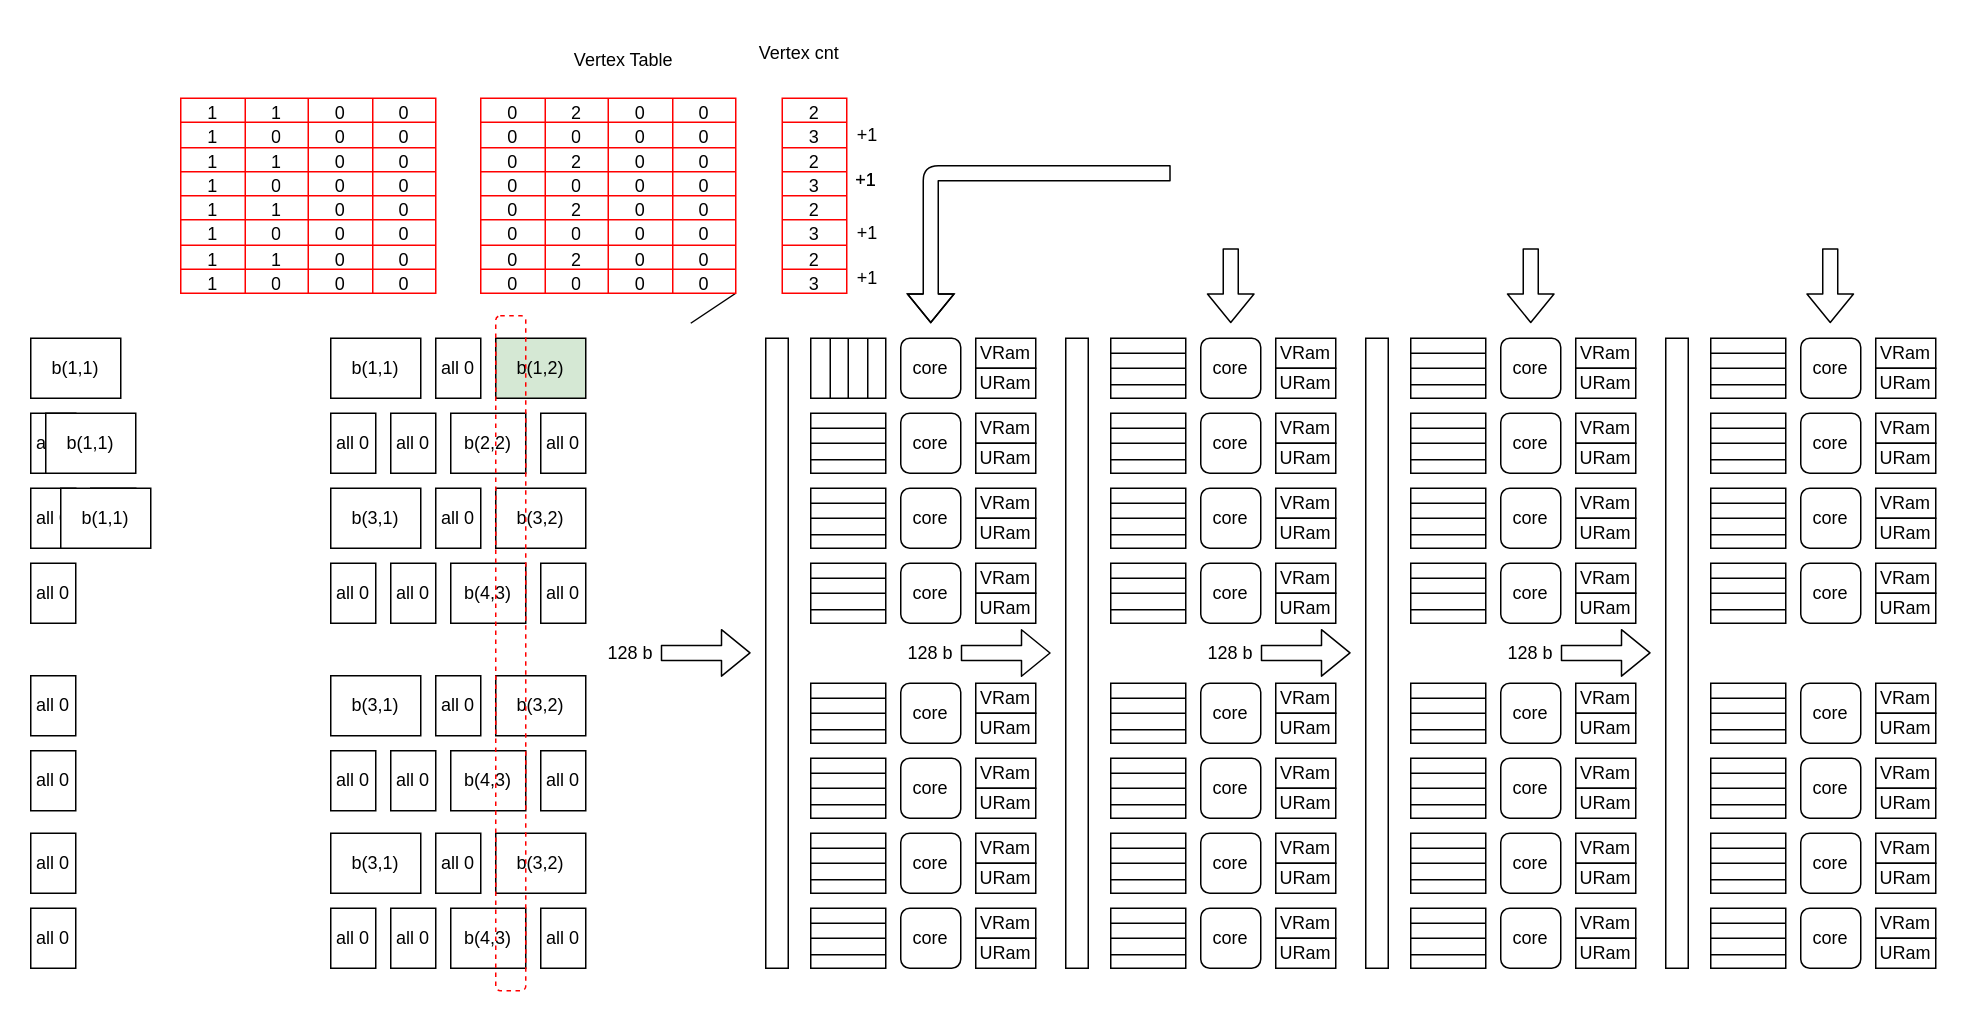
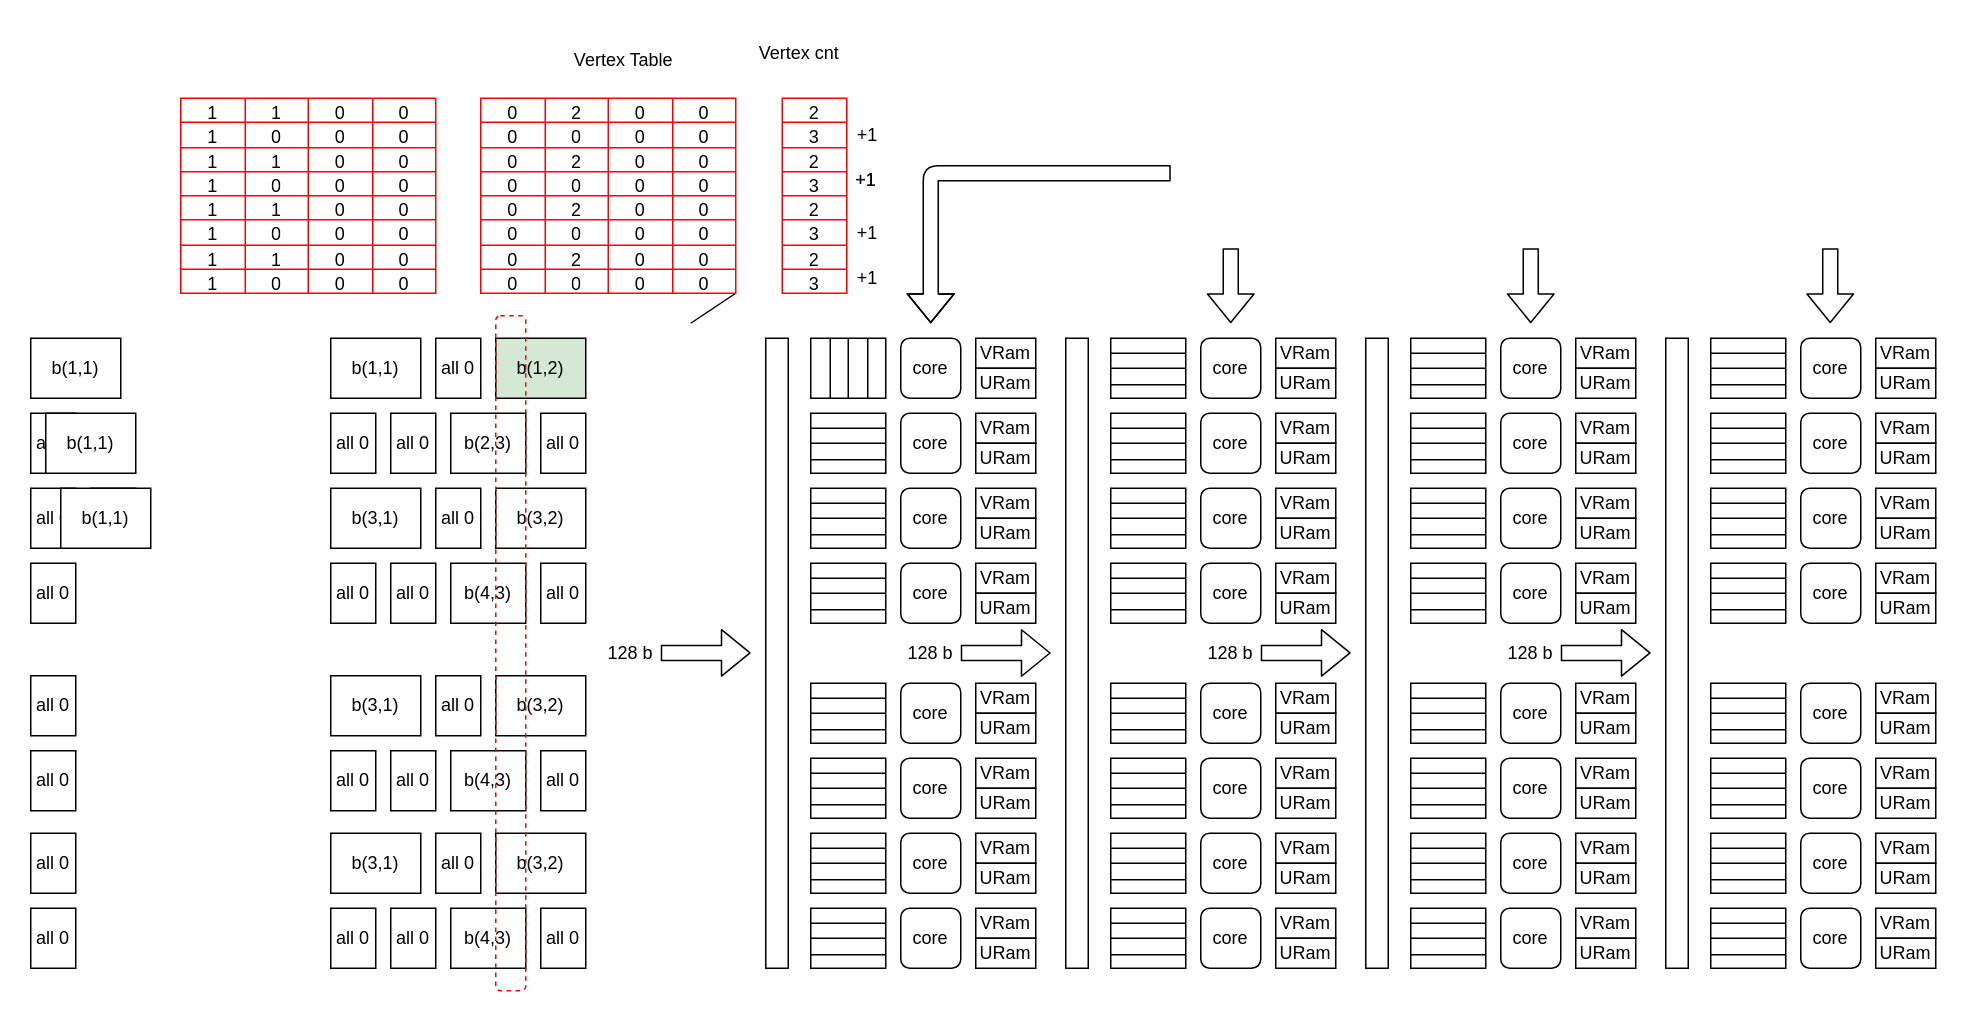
- <mxCell id="404" value="b(2,2)" style="rounded=0;whiteSpace=wrap;html=1;" parent="1" vertex="1"><mxGeometry x="300" y="275" width="50" height="40" as="geometry" /></mxCell>
+ <mxCell id="404" value="b(2,3)" style="rounded=0;whiteSpace=wrap;html=1;" parent="1" vertex="1"><mxGeometry x="300" y="275" width="50" height="40" as="geometry" /></mxCell>
